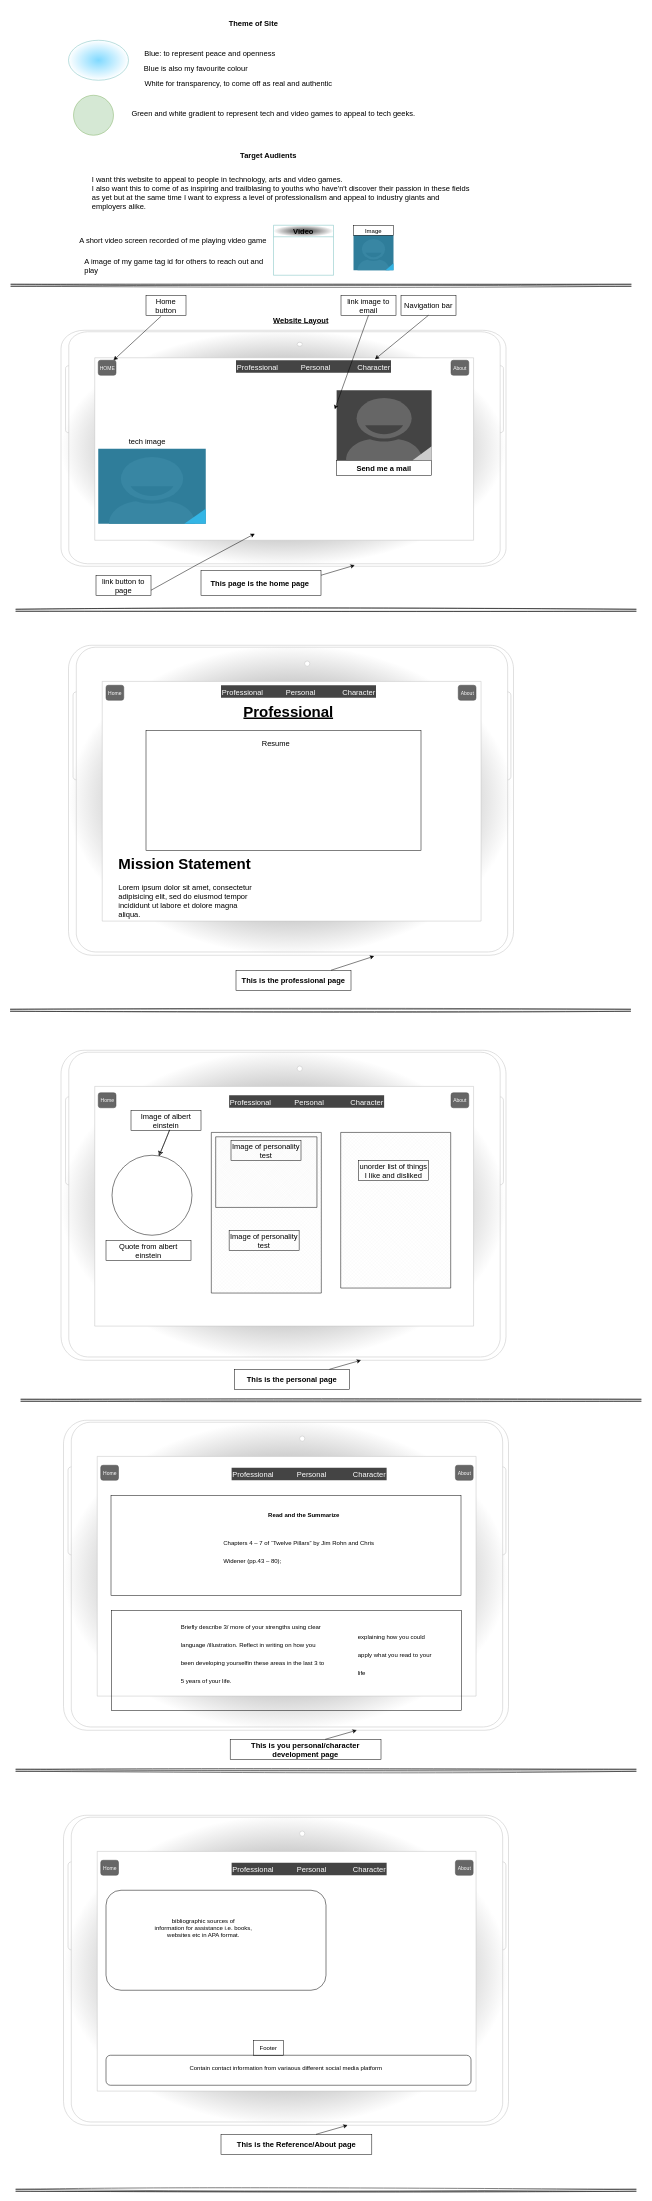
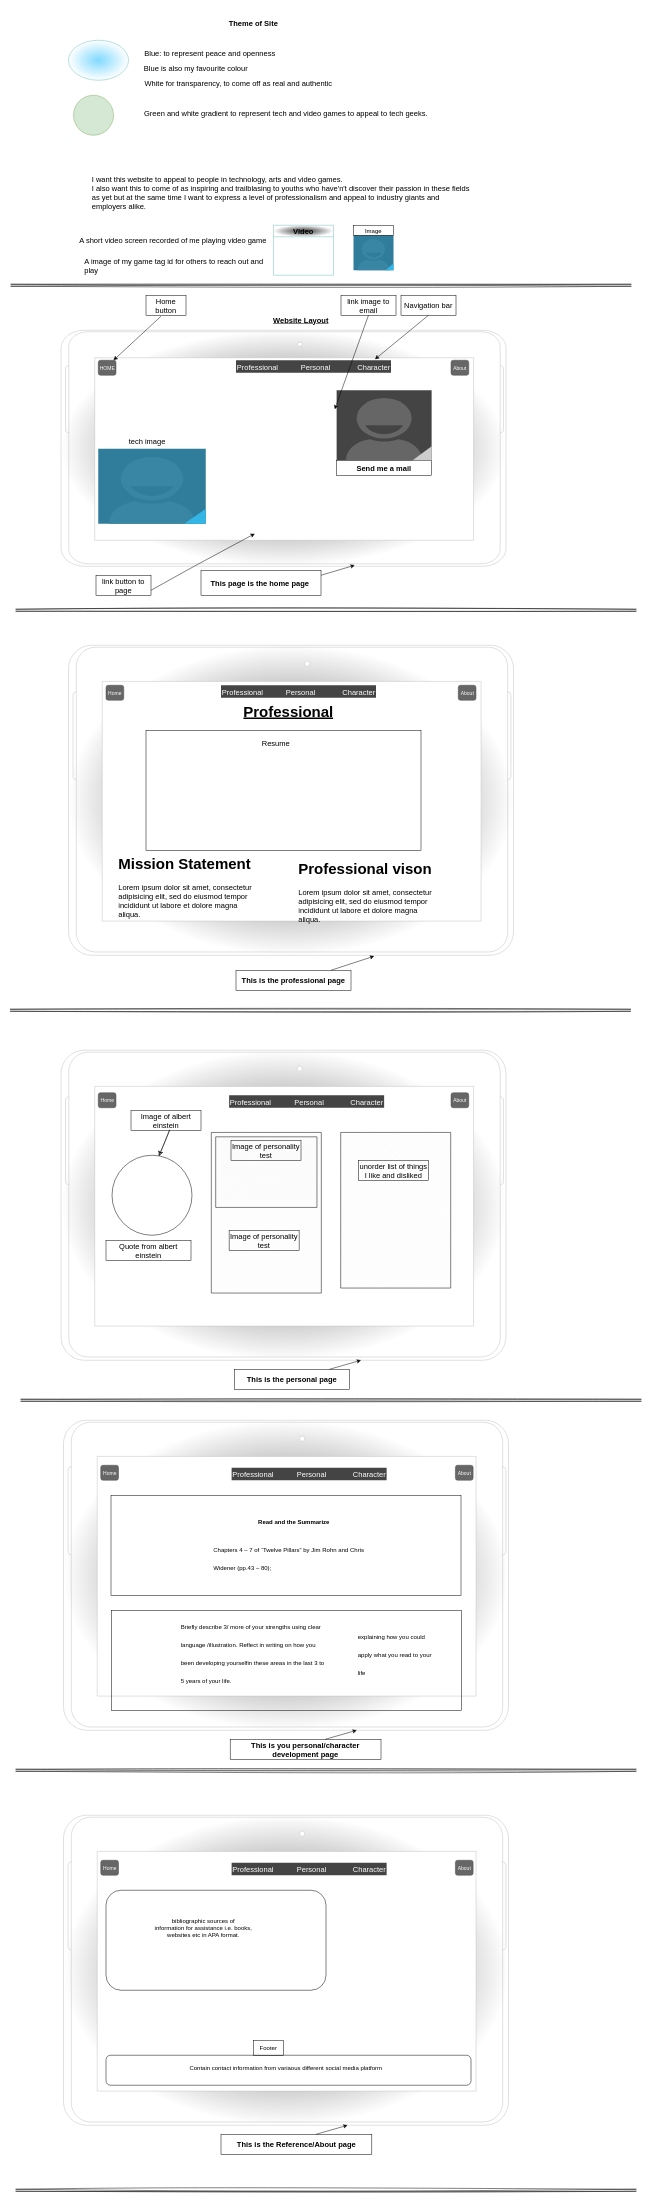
- <mxCell id="10" value="Green and white gradient to represent tech and video games to appeal to tech geeks." style="text;html=1;strokeColor=none;fillColor=none;align=center;verticalAlign=middle;whiteSpace=wrap;rounded=0;fontSize=15;" parent="1" vertex="1"><mxGeometry x="261" y="210" width="570" height="30" as="geometry" /></mxCell>
+ <mxCell id="10" value="Green and white gradient to represent tech and video games to appeal to tech geeks." style="text;html=1;strokeColor=none;fillColor=none;align=center;verticalAlign=middle;whiteSpace=wrap;rounded=0;fontSize=15;" parent="1" vertex="1"><mxGeometry x="286" y="210" width="570" height="30" as="geometry" /></mxCell>
- <mxCell id="11" value="&lt;b&gt;Target Audients&lt;/b&gt;" style="text;html=1;strokeColor=none;fillColor=none;align=center;verticalAlign=middle;whiteSpace=wrap;rounded=0;fontSize=15;" parent="1" vertex="1"><mxGeometry x="426" y="290" width="220" height="40" as="geometry" /></mxCell>
+ <mxCell id="42" value="&lt;h1&gt;Professional vison&lt;/h1&gt;&lt;p&gt;Lorem ipsum dolor sit amet, consectetur adipisicing elit, sed do eiusmod tempor incididunt ut labore et dolore magna aliqua.&lt;/p&gt;" style="text;html=1;strokeColor=none;fillColor=none;spacing=5;spacingTop=-20;whiteSpace=wrap;overflow=hidden;rounded=0;fontSize=15;" parent="1" vertex="1"><mxGeometry x="591" y="1710" width="290" height="150" as="geometry" /></mxCell>
- <mxCell id="97" value="&lt;h1 style=&quot;text-align: center&quot;&gt;&lt;span style=&quot;font-size: 12px&quot;&gt;Read and the Summarize&lt;/span&gt;&lt;/h1&gt;&lt;h1&gt;&lt;span style=&quot;font-size: 12px ; font-weight: normal&quot;&gt;Chapters&#09;4&#09;– 7&#09;of&#09;“Twelve&#09;Pillars”&#09;by&#09;Jim&#09;Rohn&#09;and&#09;Chris&#09;Widener&#09;(pp.&lt;/span&gt;&lt;span style=&quot;font-weight: normal&quot;&gt;&lt;font style=&quot;font-size: 12px&quot;&gt;43&#09;– 80);&lt;/font&gt;&lt;/span&gt;&lt;/h1&gt;" style="text;html=1;strokeColor=none;fillColor=none;spacing=5;spacingTop=-20;whiteSpace=wrap;overflow=hidden;rounded=0;fontSize=15;" parent="1" vertex="1"><mxGeometry x="441" y="2995" width="330" height="150" as="geometry" /></mxCell>
+ <mxCell id="97" value="&lt;h1 style=&quot;text-align: center&quot;&gt;&lt;span style=&quot;font-size: 12px&quot;&gt;Read and the Summarize&lt;/span&gt;&lt;/h1&gt;&lt;h1&gt;&lt;span style=&quot;font-size: 12px ; font-weight: normal&quot;&gt;Chapters&#09;4&#09;– 7&#09;of&#09;“Twelve&#09;Pillars”&#09;by&#09;Jim&#09;Rohn&#09;and&#09;Chris&#09;Widener&#09;(pp.&lt;/span&gt;&lt;span style=&quot;font-weight: normal&quot;&gt;&lt;font style=&quot;font-size: 12px&quot;&gt;43&#09;– 80);&lt;/font&gt;&lt;/span&gt;&lt;/h1&gt;" style="text;html=1;strokeColor=none;fillColor=none;spacing=5;spacingTop=-20;whiteSpace=wrap;overflow=hidden;rounded=0;fontSize=15;" parent="1" vertex="1"><mxGeometry x="421" y="3010" width="330" height="150" as="geometry" /></mxCell>
